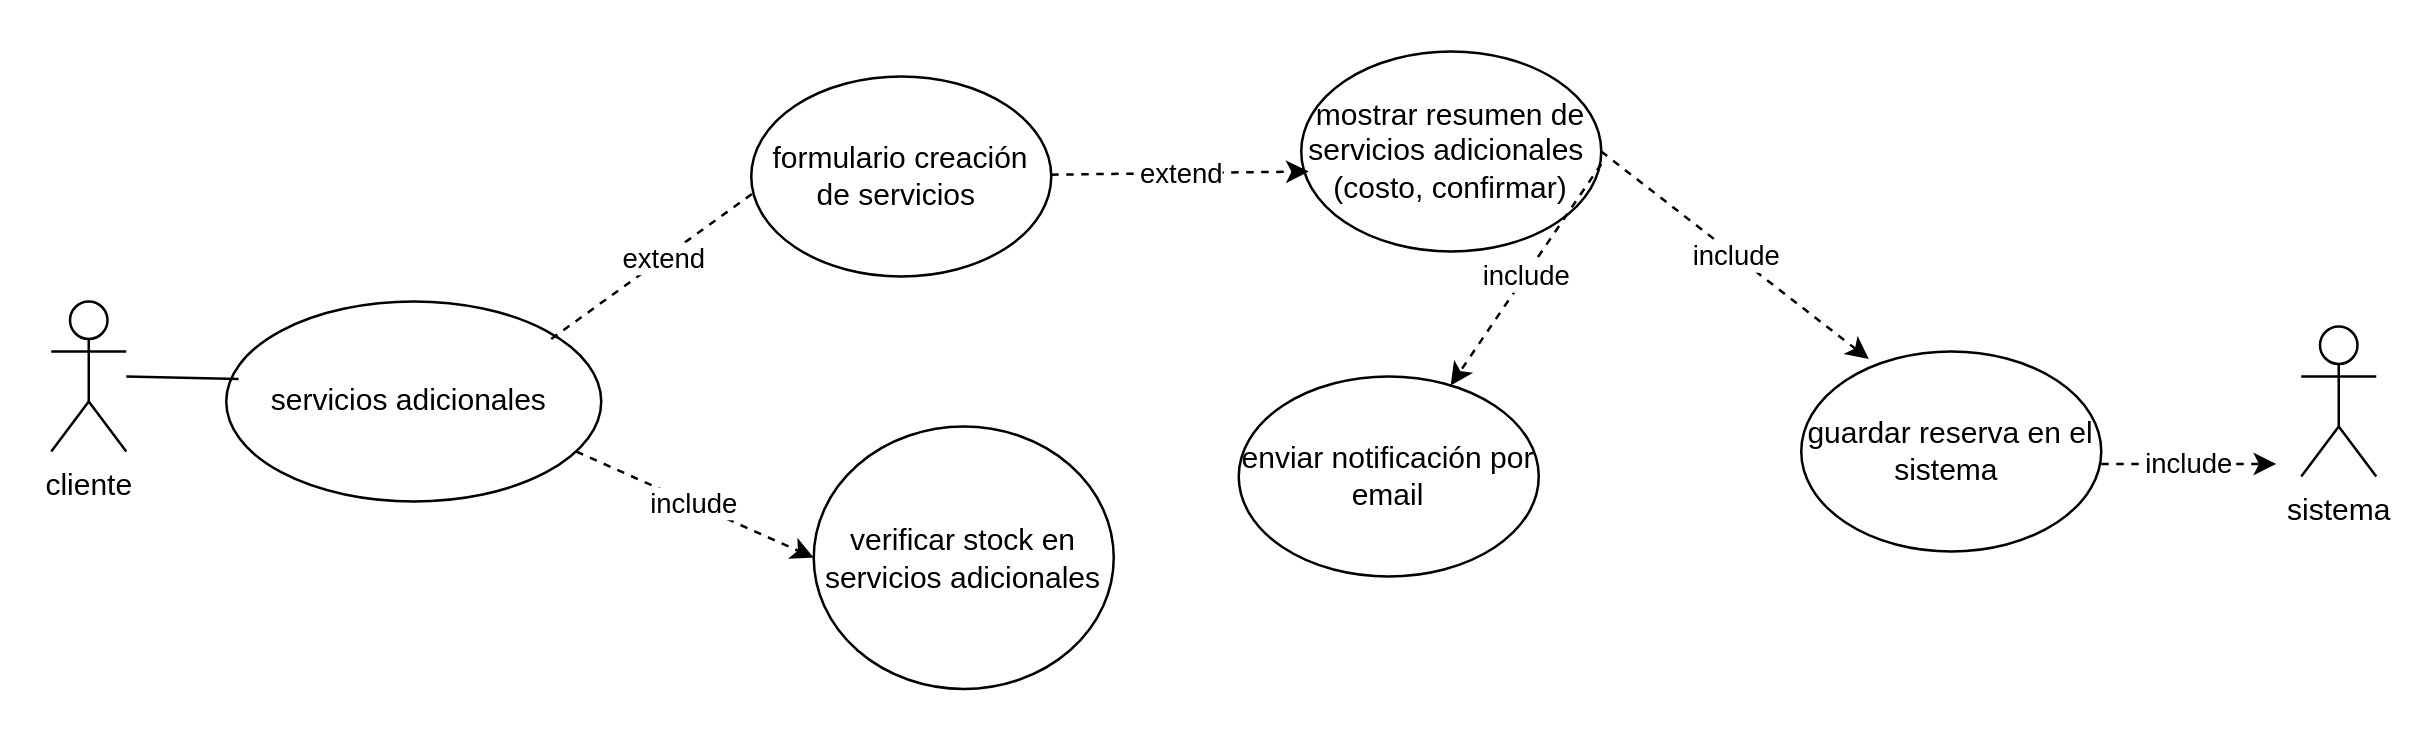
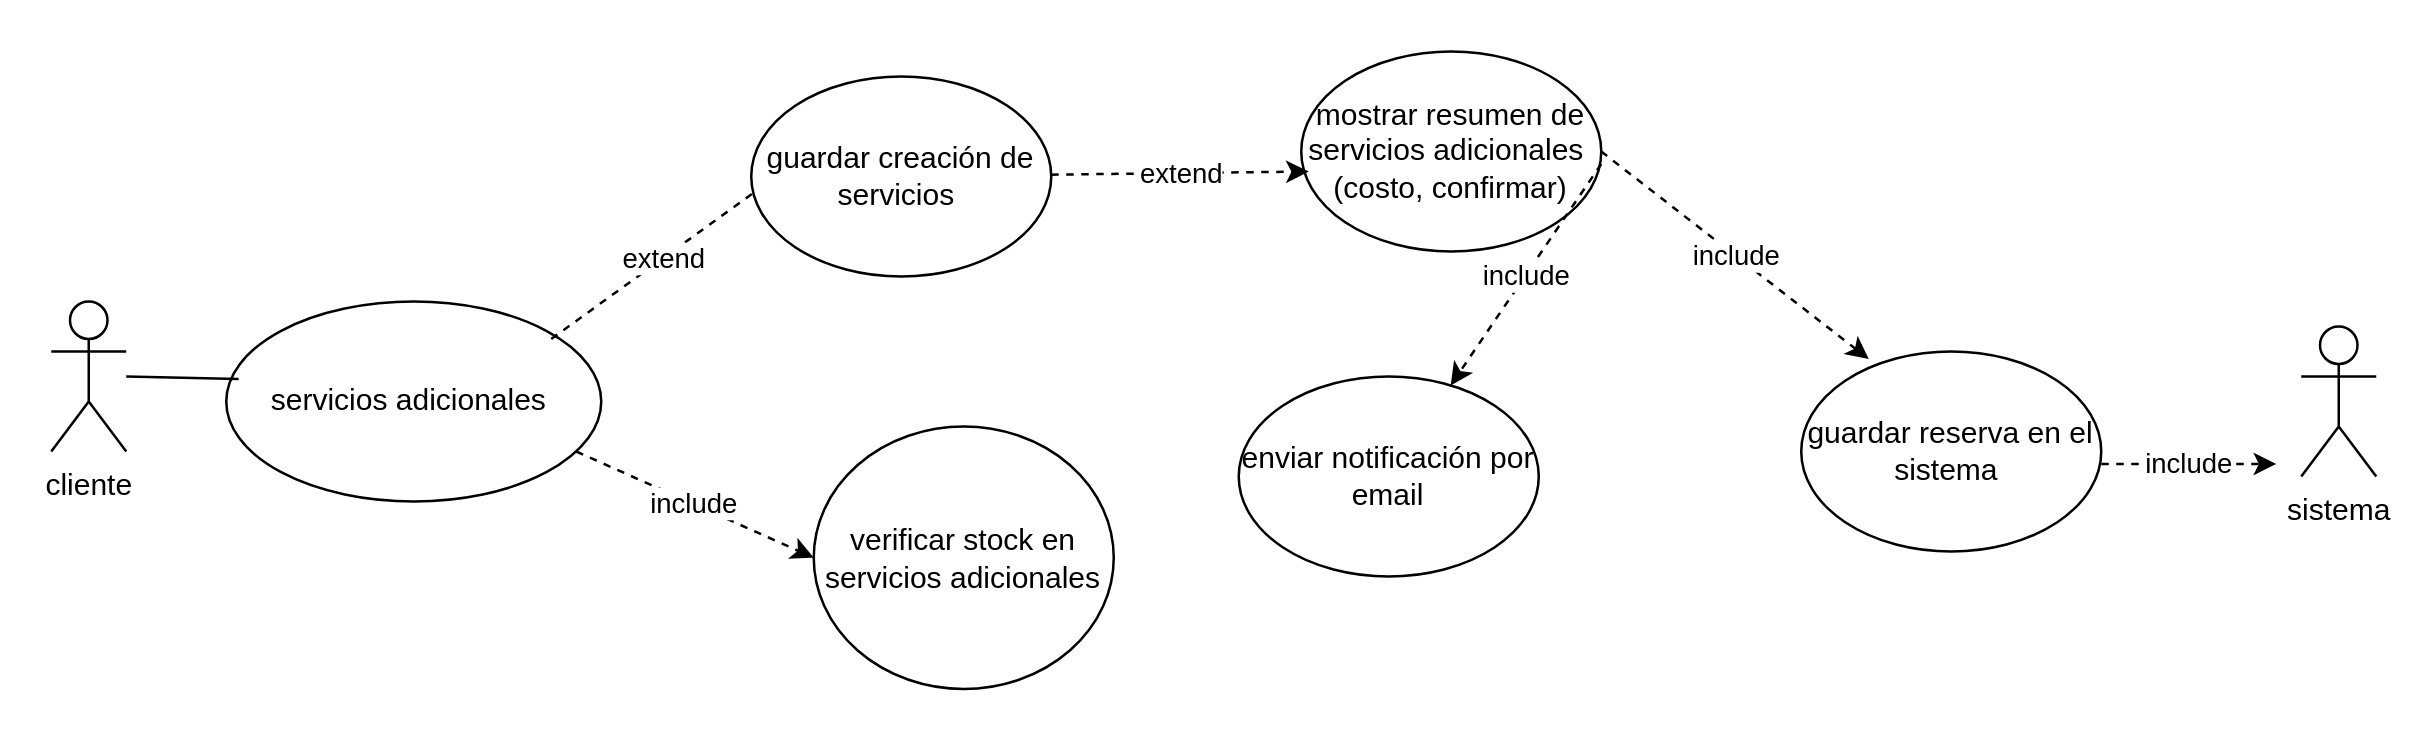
- <mxCell id="11" value="formulario creación de servicios&amp;nbsp;" style="ellipse;whiteSpace=wrap;html=1;" vertex="1" parent="1"><mxGeometry x="300" y="30" width="120" height="80" as="geometry" /></mxCell>
+ <mxCell id="11" value="guardar creación de servicios&amp;nbsp;" style="ellipse;whiteSpace=wrap;html=1;" vertex="1" parent="1"><mxGeometry x="300" y="30" width="120" height="80" as="geometry" /></mxCell>
